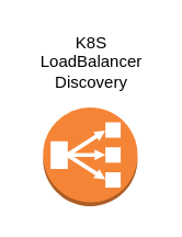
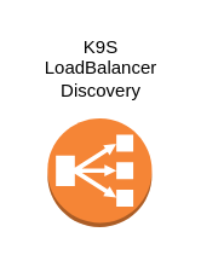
- <mxCell id="3" value="K8S&lt;br&gt;LoadBalancer&lt;br&gt;Discovery&lt;br&gt;" style="text;html=1;align=center;verticalAlign=middle;resizable=0;points=[];autosize=1;strokeColor=none;fillColor=none;" parent="1" vertex="1"><mxGeometry x="20.5" y="20" width="90" height="50" as="geometry" /></mxCell>
+ <mxCell id="3" value="K9S&lt;br&gt;LoadBalancer&lt;br&gt;Discovery&lt;br&gt;" style="text;html=1;align=center;verticalAlign=middle;resizable=0;points=[];autosize=1;strokeColor=none;fillColor=none;" parent="1" vertex="1"><mxGeometry x="20.5" y="20" width="90" height="50" as="geometry" /></mxCell>
